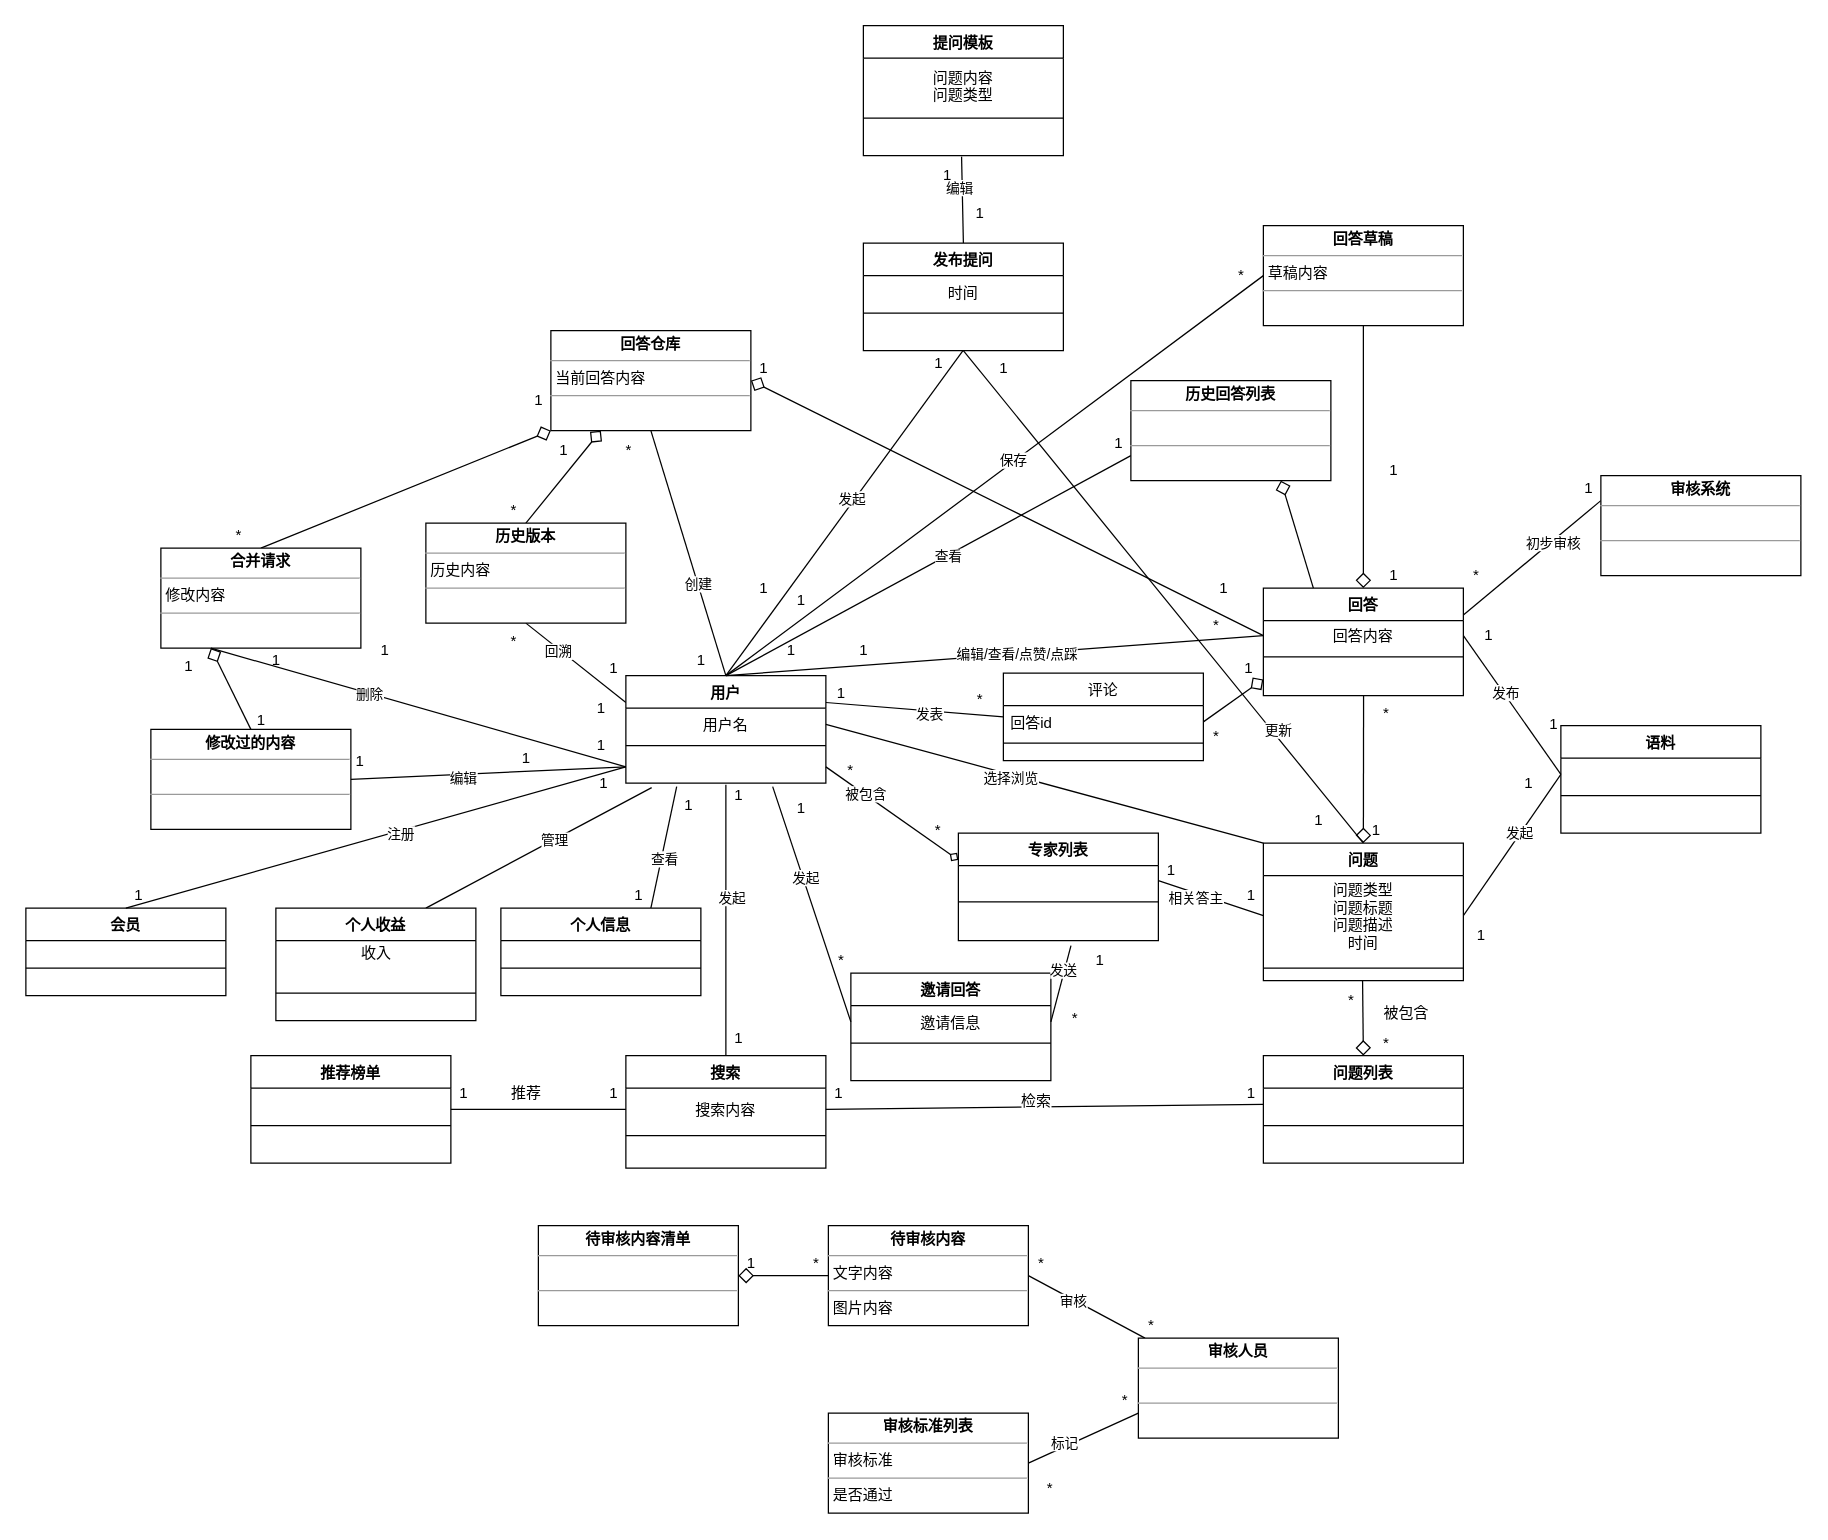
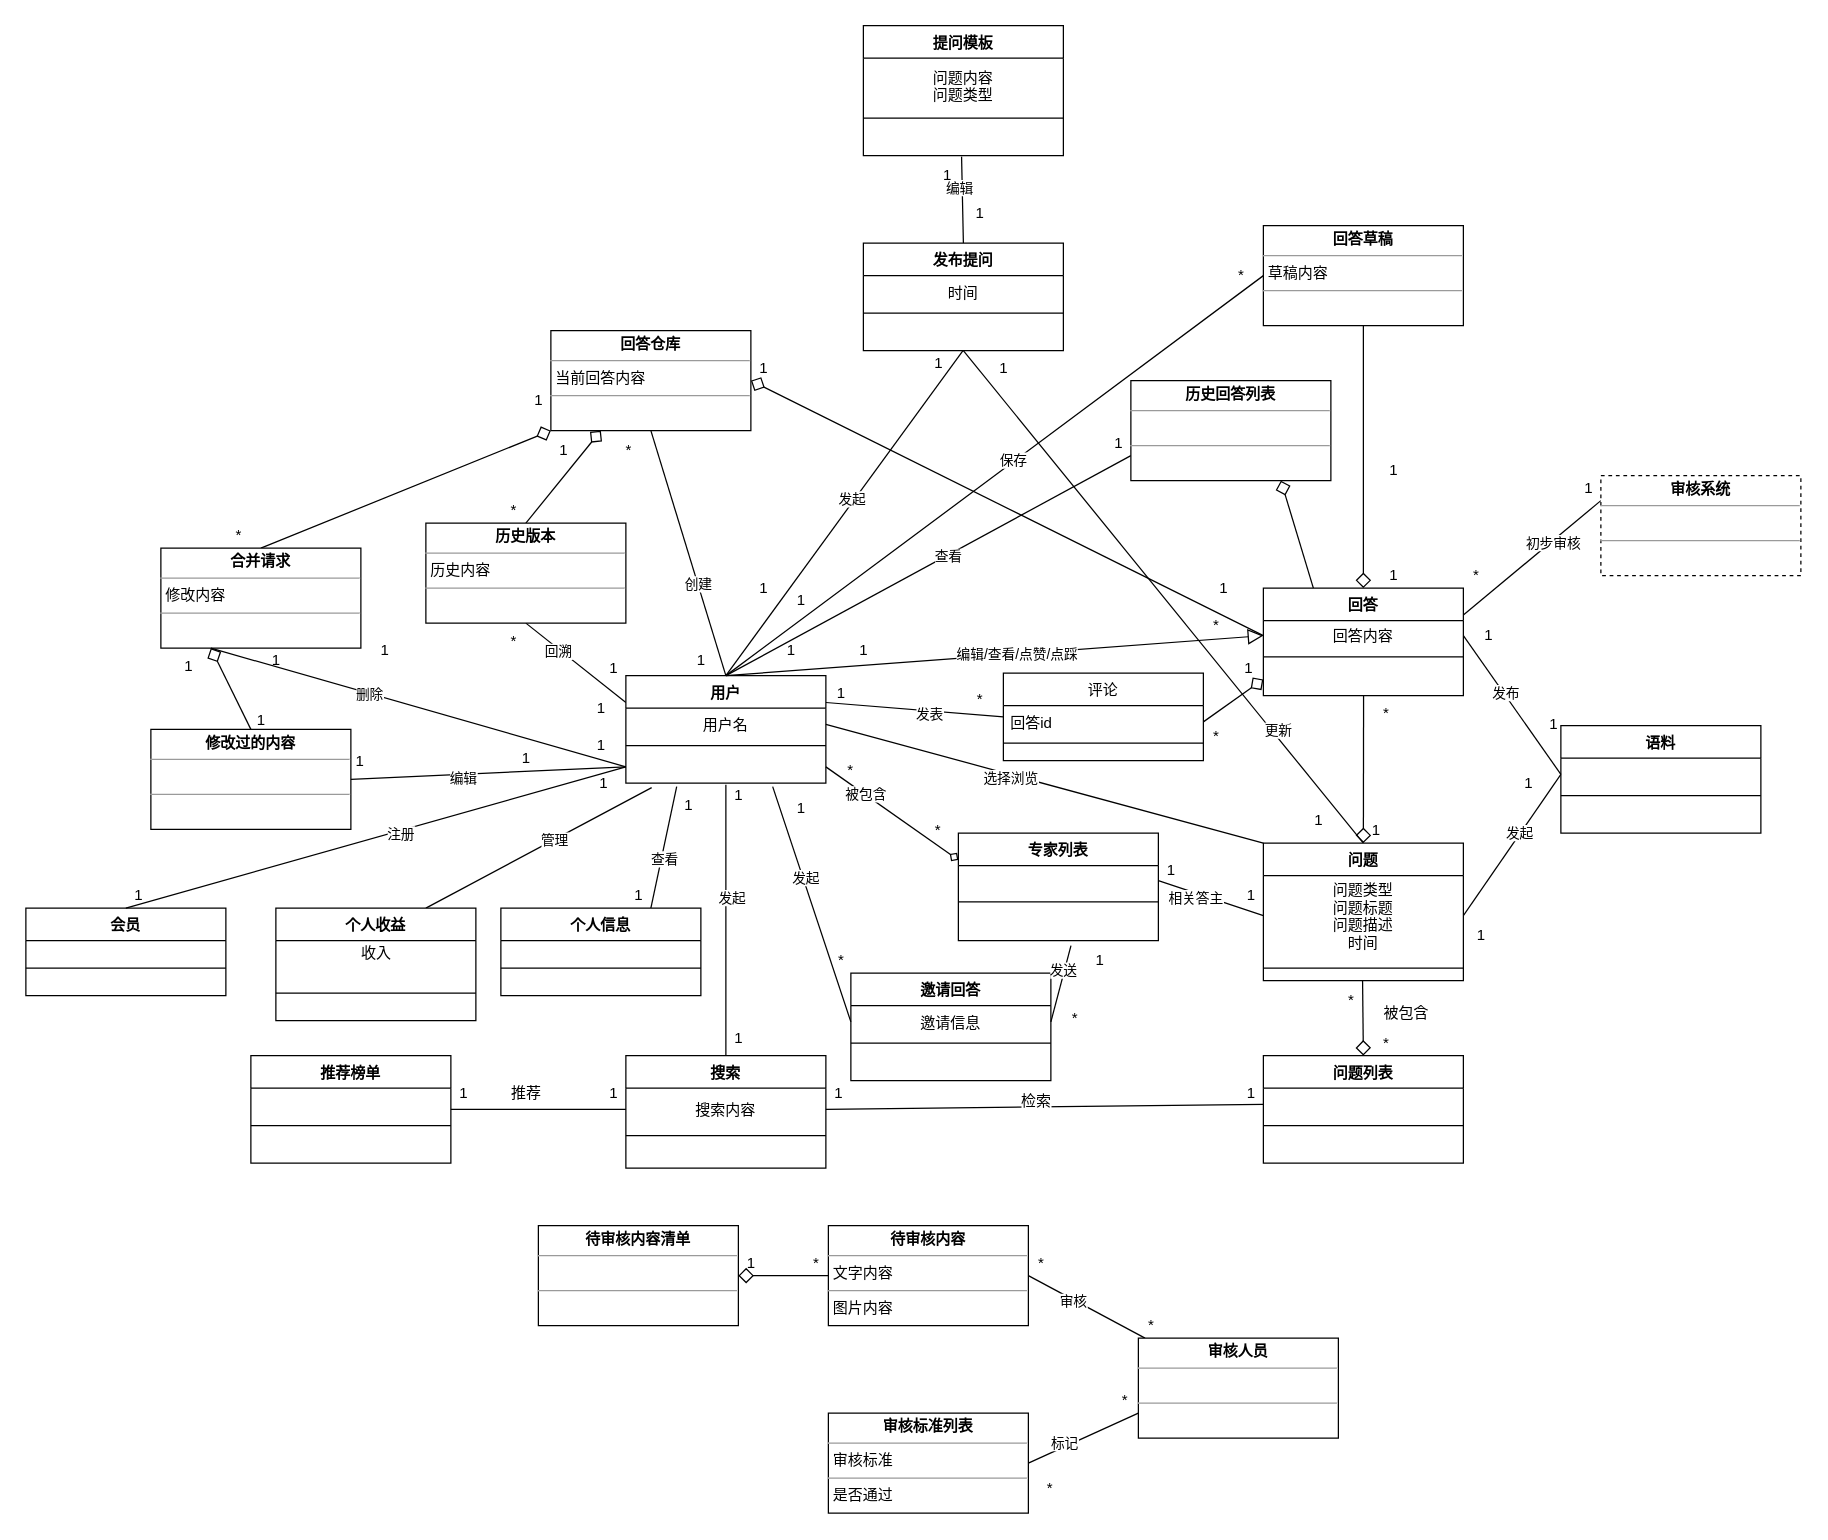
- <mxCell id="122" value="&lt;p style=&quot;margin: 0px ; margin-top: 4px ; text-align: center&quot;&gt;&lt;b&gt;审核系统&lt;/b&gt;&lt;/p&gt;&lt;hr size=&quot;1&quot;&gt;&lt;p style=&quot;margin: 0px ; margin-left: 4px&quot;&gt;&lt;br&gt;&lt;/p&gt;&lt;hr size=&quot;1&quot;&gt;&lt;p style=&quot;margin: 0px ; margin-left: 4px&quot;&gt;&lt;br&gt;&lt;/p&gt;" style="verticalAlign=top;align=left;overflow=fill;fontSize=12;fontFamily=Helvetica;html=1;" parent="1" vertex="1"><mxGeometry x="1280" y="380" width="160" height="80" as="geometry" /></mxCell>
+ <mxCell id="122" value="&lt;p style=&quot;margin: 0px ; margin-top: 4px ; text-align: center&quot;&gt;&lt;b&gt;审核系统&lt;/b&gt;&lt;/p&gt;&lt;hr size=&quot;1&quot;&gt;&lt;p style=&quot;margin: 0px ; margin-left: 4px&quot;&gt;&lt;br&gt;&lt;/p&gt;&lt;hr size=&quot;1&quot;&gt;&lt;p style=&quot;margin: 0px ; margin-left: 4px&quot;&gt;&lt;br&gt;&lt;/p&gt;" style="verticalAlign=top;align=left;overflow=fill;fontSize=12;fontFamily=Helvetica;html=1;dashed=1;" parent="1" vertex="1"><mxGeometry x="1280" y="380" width="160" height="80" as="geometry" /></mxCell>
- <mxCell id="118" style="edgeStyle=none;rounded=0;sketch=0;orthogonalLoop=1;jettySize=auto;html=1;exitX=0.5;exitY=0;exitDx=0;exitDy=0;entryX=0;entryY=0.5;entryDx=0;entryDy=0;startArrow=none;startFill=0;startSize=10;endArrow=none;endFill=0;endSize=10;" parent="1" source="39" target="46" edge="1"><mxGeometry relative="1" as="geometry" /></mxCell>
+ <mxCell id="118" style="edgeStyle=none;rounded=0;sketch=0;orthogonalLoop=1;jettySize=auto;html=1;exitX=0.5;exitY=0;exitDx=0;exitDy=0;entryX=0;entryY=0.5;entryDx=0;entryDy=0;startArrow=none;startFill=0;startSize=10;endArrow=block;endFill=0;endSize=10;" parent="1" source="39" target="46" edge="1"><mxGeometry relative="1" as="geometry" /></mxCell>
